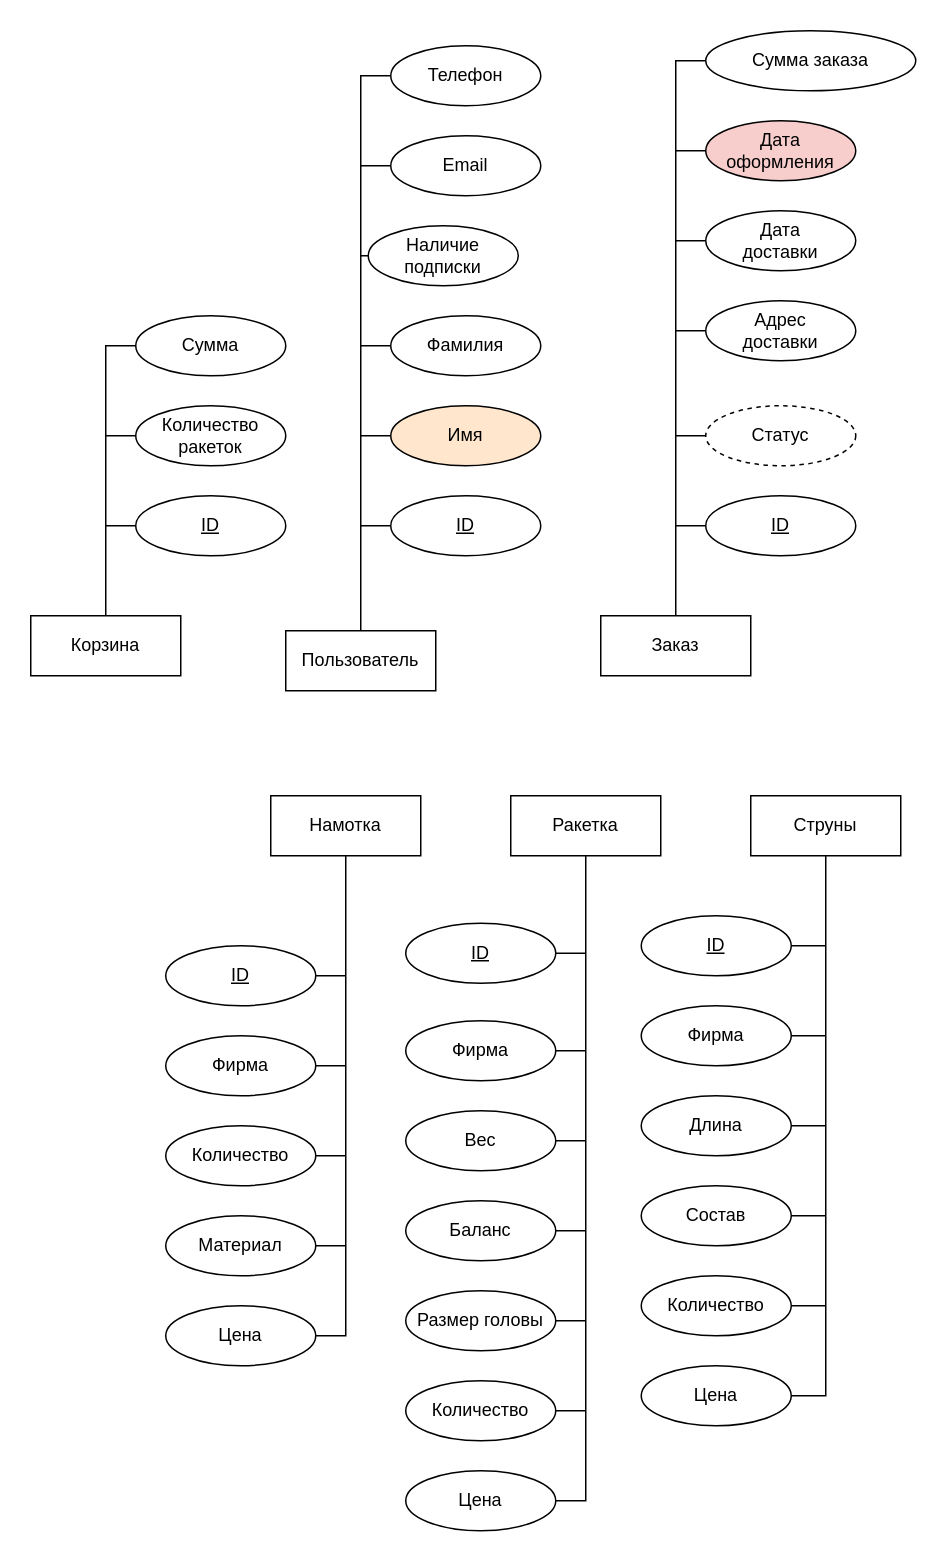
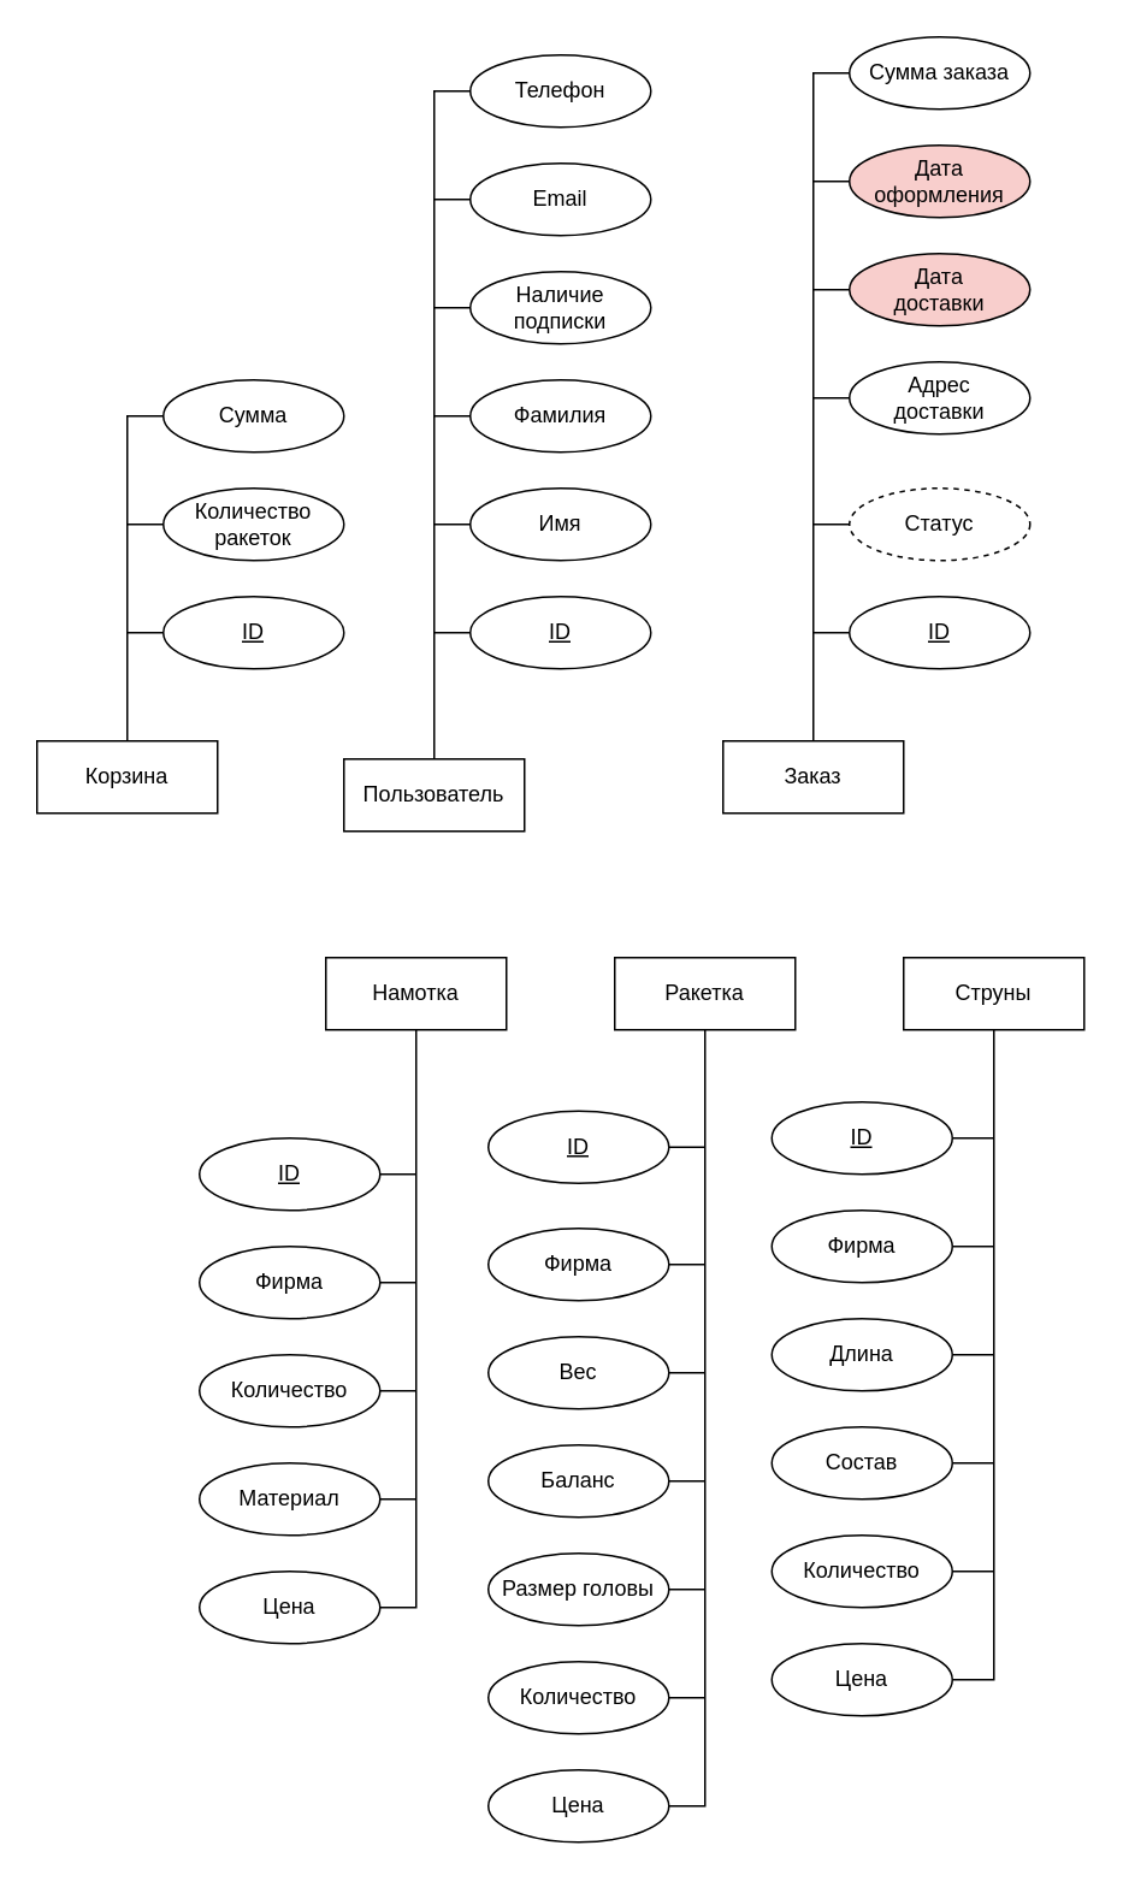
- <mxCell id="36" value="Сумма заказа" style="ellipse;whiteSpace=wrap;html=1;align=center;" vertex="1" parent="1"><mxGeometry x="470" y="20" width="140" height="40" as="geometry" /></mxCell>
+ <mxCell id="36" value="Сумма заказа" style="ellipse;whiteSpace=wrap;html=1;align=center;" vertex="1" parent="1"><mxGeometry x="470" y="20" width="100" height="40" as="geometry" /></mxCell>
- <mxCell id="38" value="Дата &lt;br&gt;доставки" style="ellipse;whiteSpace=wrap;html=1;align=center;" vertex="1" parent="1"><mxGeometry x="470" y="140" width="100" height="40" as="geometry" /></mxCell>
+ <mxCell id="38" value="Дата &lt;br&gt;доставки" style="ellipse;whiteSpace=wrap;html=1;align=center;fillColor=#f8cecc;" vertex="1" parent="1"><mxGeometry x="470" y="140" width="100" height="40" as="geometry" /></mxCell>
- <mxCell id="26" value="Наличие подписки" style="ellipse;whiteSpace=wrap;html=1;align=center;" vertex="1" parent="1"><mxGeometry x="245" y="150" width="100" height="40" as="geometry" /></mxCell>
+ <mxCell id="26" value="Наличие подписки" style="ellipse;whiteSpace=wrap;html=1;align=center;" vertex="1" parent="1"><mxGeometry x="260" y="150" width="100" height="40" as="geometry" /></mxCell>
- <mxCell id="22" value="Имя" style="ellipse;whiteSpace=wrap;html=1;align=center;fillColor=#ffe6cc;" vertex="1" parent="1"><mxGeometry x="260" y="270" width="100" height="40" as="geometry" /></mxCell>
+ <mxCell id="22" value="Имя" style="ellipse;whiteSpace=wrap;html=1;align=center;" vertex="1" parent="1"><mxGeometry x="260" y="270" width="100" height="40" as="geometry" /></mxCell>
